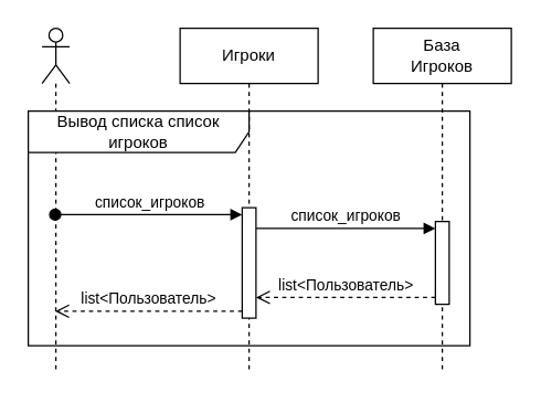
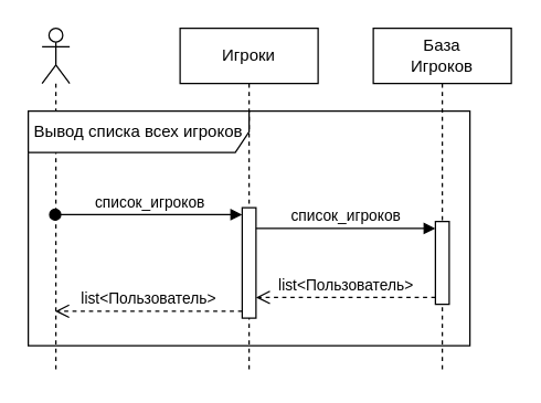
- <mxCell id="11" value="Вывод списка список игроков" style="shape=umlFrame;whiteSpace=wrap;html=1;pointerEvents=0;width=160;height=30;" parent="1" vertex="1"><mxGeometry x="20" y="80" width="320" height="170" as="geometry" /></mxCell>
+ <mxCell id="11" value="Вывод списка всех игроков" style="shape=umlFrame;whiteSpace=wrap;html=1;pointerEvents=0;width=160;height=30;" parent="1" vertex="1"><mxGeometry x="20" y="80" width="320" height="170" as="geometry" /></mxCell>
